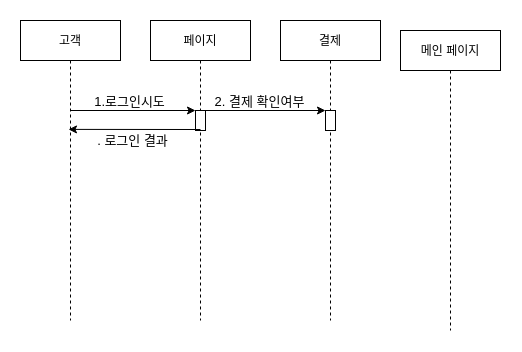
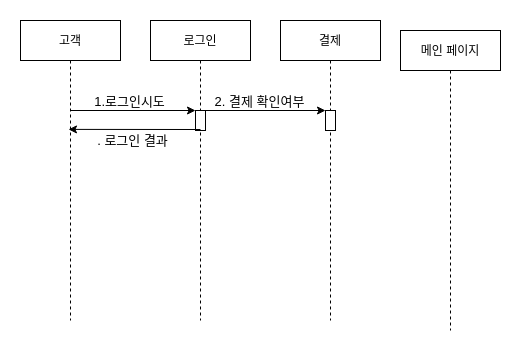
- <mxCell id="4" value="페이지" style="shape=umlLifeline;perimeter=lifelinePerimeter;container=1;collapsible=0;recursiveResize=0;rounded=0;shadow=0;strokeWidth=1;" vertex="1" parent="1"><mxGeometry x="150" y="20" width="100" height="300" as="geometry" /></mxCell>
+ <mxCell id="4" value="로그인" style="shape=umlLifeline;perimeter=lifelinePerimeter;container=1;collapsible=0;recursiveResize=0;rounded=0;shadow=0;strokeWidth=1;" vertex="1" parent="1"><mxGeometry x="150" y="20" width="100" height="300" as="geometry" /></mxCell>
